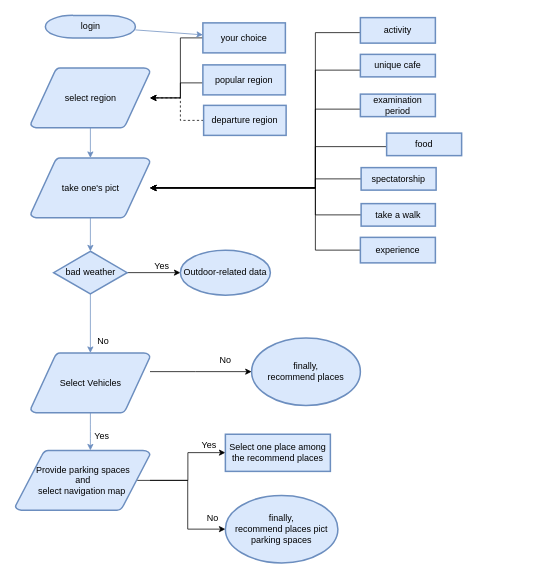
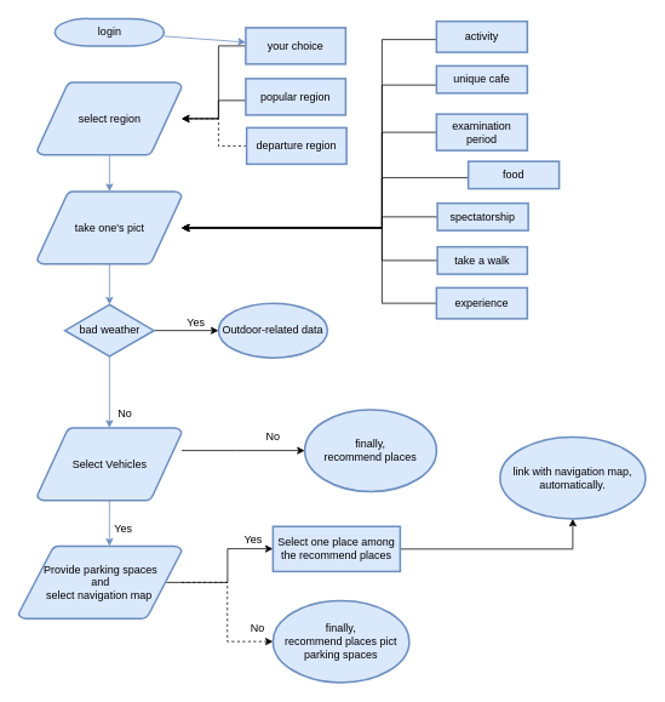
- <mxCell id="32" value="examination period" style="whiteSpace=wrap;html=1;fontStyle=0;strokeColor=#6c8ebf;strokeWidth=2;fillColor=#dae8fc;gradientDirection=north;" parent="1" vertex="1"><mxGeometry x="480" y="125" width="100" height="30" as="geometry" /></mxCell>
+ <mxCell id="32" value="examination period" style="whiteSpace=wrap;html=1;fontStyle=0;strokeColor=#6c8ebf;strokeWidth=2;fillColor=#dae8fc;gradientDirection=north;" parent="1" vertex="1"><mxGeometry x="480" y="125" width="100" height="40" as="geometry" /></mxCell>
+ <mxCell id="46" value="link with navigation map, automatically." style="ellipse;whiteSpace=wrap;html=1;fontStyle=0;strokeColor=#6c8ebf;strokeWidth=2;fillColor=#dae8fc;gradientDirection=north;" vertex="1" parent="1"><mxGeometry x="550" y="480" width="160" height="90" as="geometry" /></mxCell>
+ <mxCell id="43" value="" style="edgeStyle=orthogonalEdgeStyle;rounded=0;orthogonalLoop=1;jettySize=auto;html=1;" edge="1" parent="1" source="44" target="46"><mxGeometry relative="1" as="geometry" /></mxCell>
- <mxCell id="24" value="" style="edgeStyle=orthogonalEdgeStyle;rounded=0;orthogonalLoop=1;jettySize=auto;html=1;" edge="1" parent="1" source="25" target="48"><mxGeometry relative="1" as="geometry" /></mxCell>
+ <mxCell id="24" value="" style="edgeStyle=orthogonalEdgeStyle;rounded=0;orthogonalLoop=1;jettySize=auto;html=1;dashed=1;" edge="1" parent="1" source="25" target="48"><mxGeometry relative="1" as="geometry" /></mxCell>
